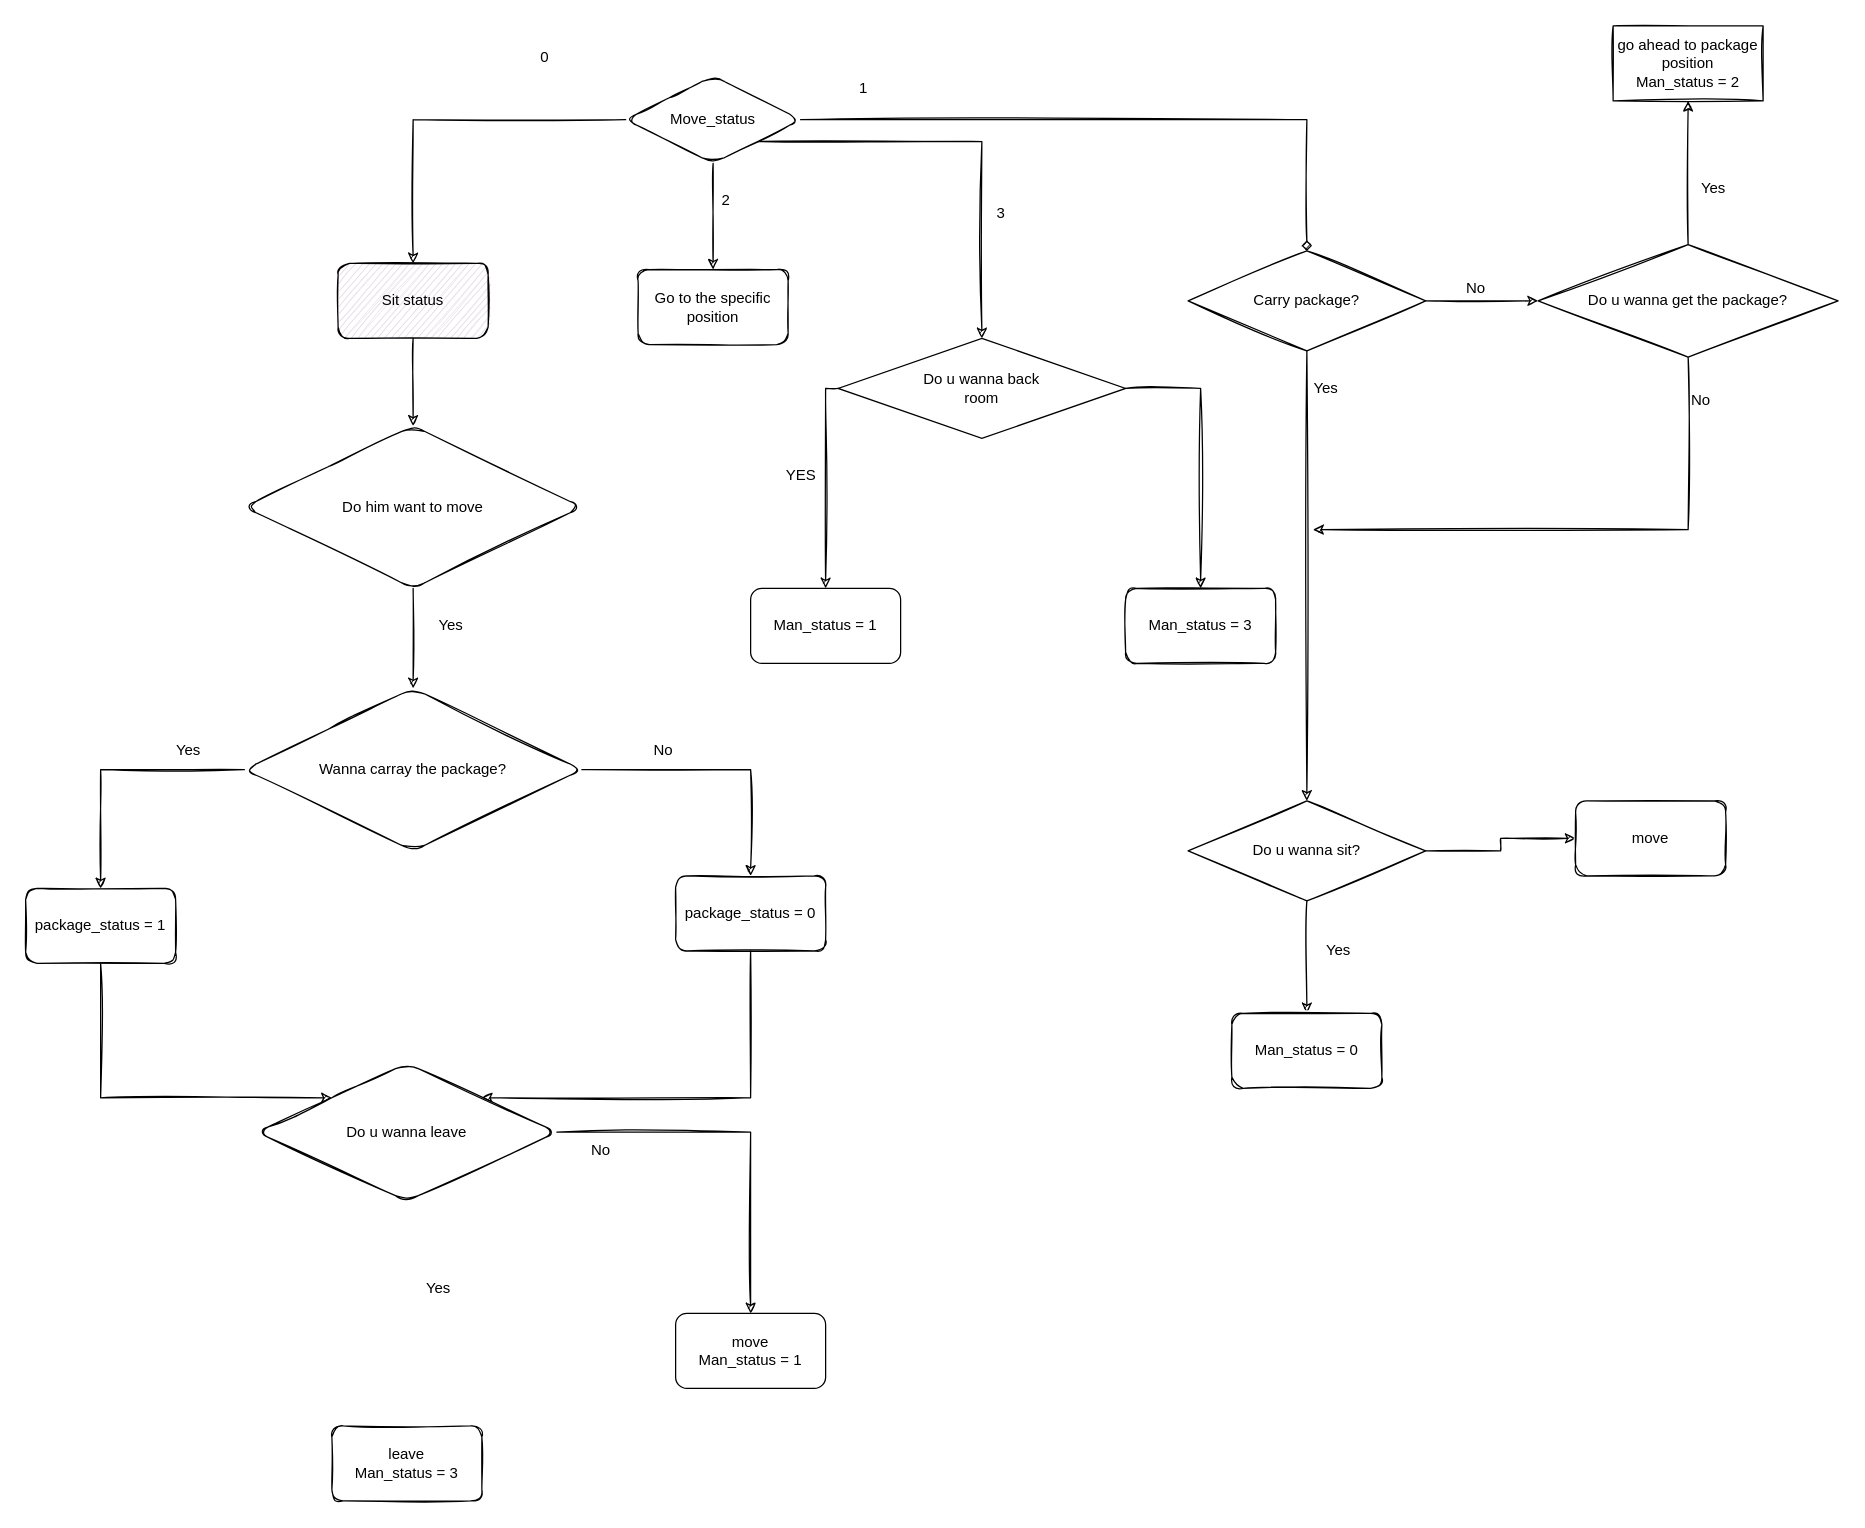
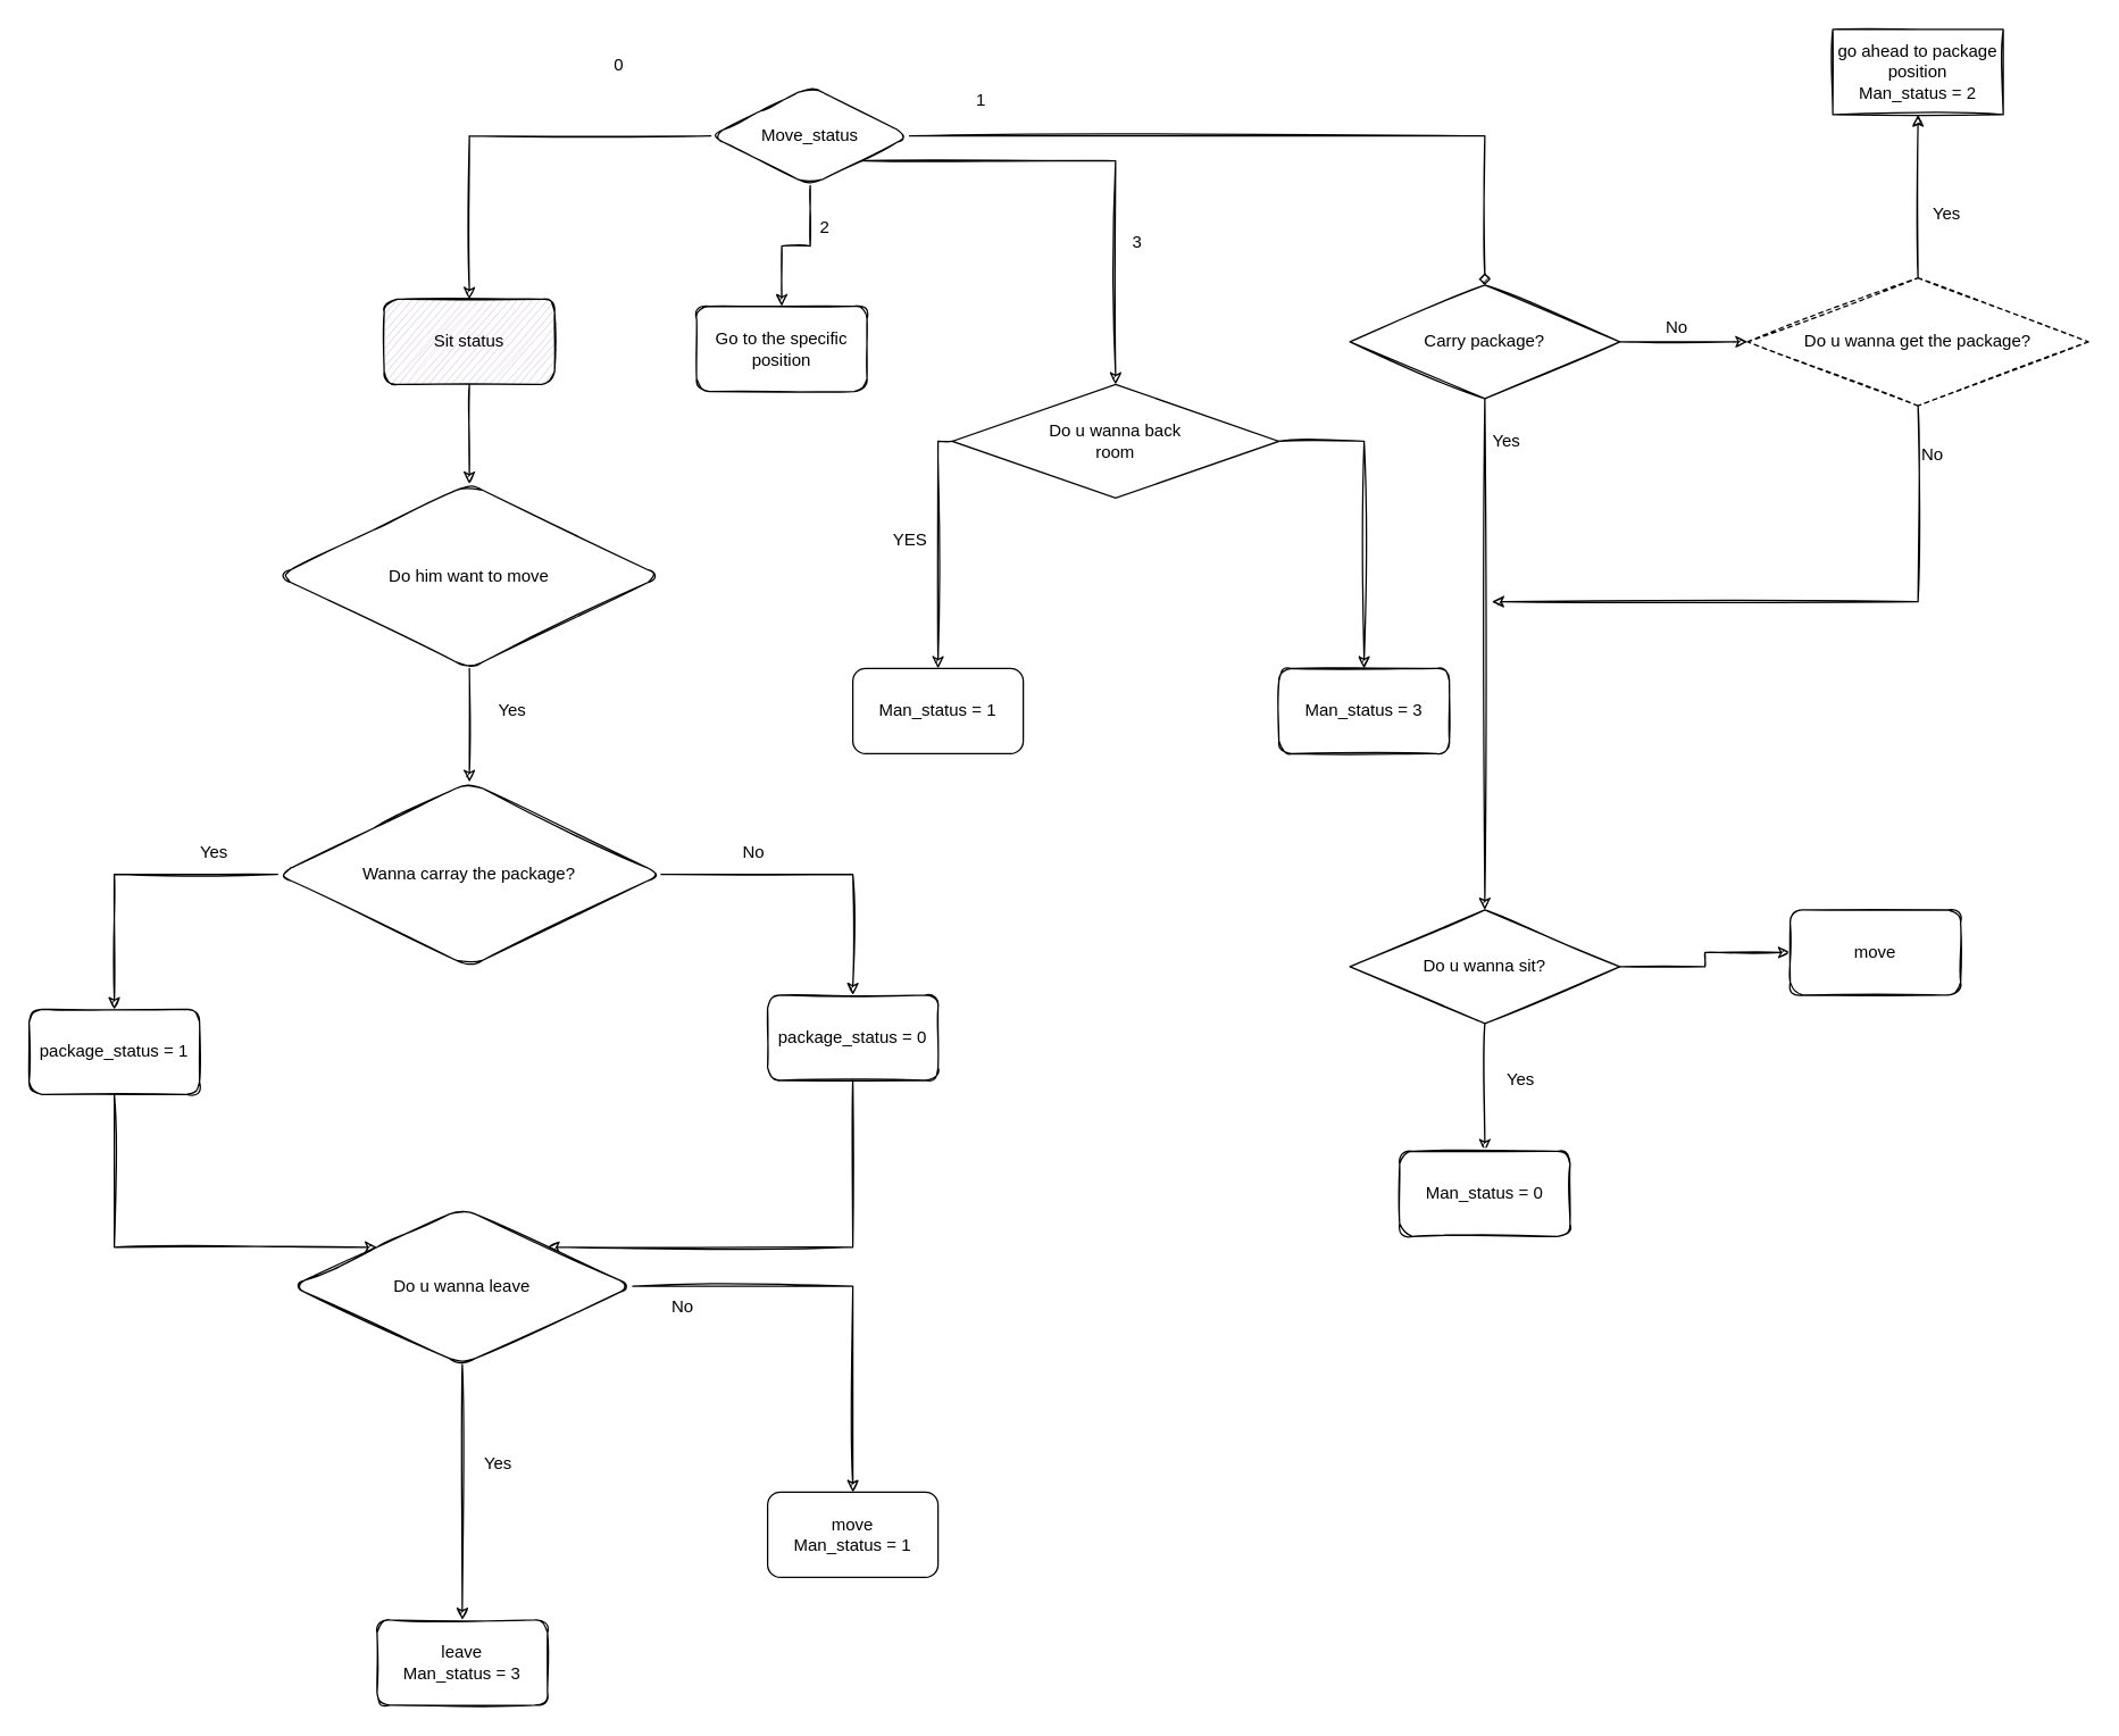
- <mxCell id="35" value="Do u wanna get the package?" style="rhombus;whiteSpace=wrap;html=1;sketch=1;" vertex="1" parent="1"><mxGeometry x="1230" y="195" width="240" height="90" as="geometry" /></mxCell>
+ <mxCell id="35" value="Do u wanna get the package?" style="rhombus;whiteSpace=wrap;html=1;sketch=1;dashed=1;" vertex="1" parent="1"><mxGeometry x="1230" y="195" width="240" height="90" as="geometry" /></mxCell>
- <mxCell id="40" value="Go to the specific position" style="whiteSpace=wrap;html=1;rounded=1;sketch=1;" vertex="1" parent="1"><mxGeometry x="510" y="215" width="120" height="60" as="geometry" /></mxCell>
+ <mxCell id="40" value="Go to the specific position" style="whiteSpace=wrap;html=1;rounded=1;sketch=1;" vertex="1" parent="1"><mxGeometry x="490" y="215" width="120" height="60" as="geometry" /></mxCell>
+ <mxCell id="42" value="" style="edgeStyle=orthogonalEdgeStyle;rounded=0;sketch=1;orthogonalLoop=1;jettySize=auto;html=1;" edge="1" parent="1" source="44" target="45"><mxGeometry relative="1" as="geometry" /></mxCell>
